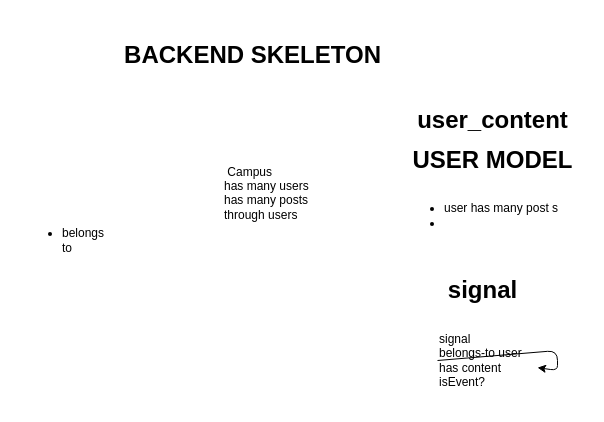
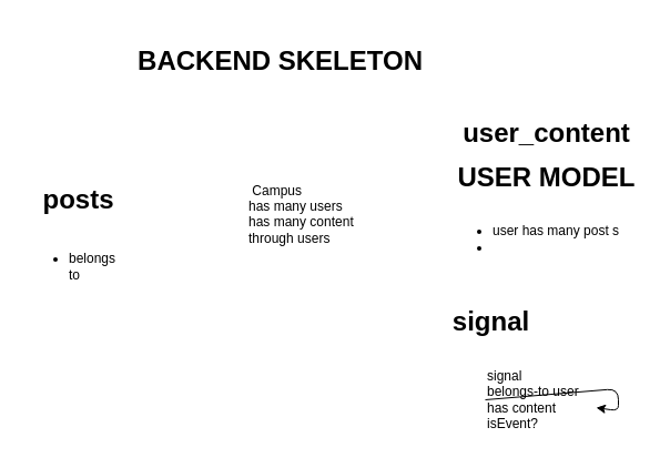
+ <mxCell id="5" value="posts&lt;br&gt;" style="text;strokeColor=none;fillColor=none;html=1;fontSize=24;fontStyle=1;verticalAlign=middle;align=center;" vertex="1" parent="1"><mxGeometry x="20" y="160" width="100" height="40" as="geometry" /></mxCell>
- <mxCell id="6" value="&amp;nbsp;Campus&lt;br&gt;has many users&lt;br&gt;has many posts through users&lt;br&gt;&amp;nbsp;" style="text;strokeColor=none;fillColor=none;html=1;whiteSpace=wrap;verticalAlign=middle;overflow=hidden;" vertex="1" parent="1"><mxGeometry x="222" y="160" width="100" height="80" as="geometry" /></mxCell>
+ <mxCell id="6" value="&amp;nbsp;Campus&lt;br&gt;has many users&lt;br&gt;has many content through users&lt;br&gt;&amp;nbsp;" style="text;strokeColor=none;fillColor=none;html=1;whiteSpace=wrap;verticalAlign=middle;overflow=hidden;" vertex="1" parent="1"><mxGeometry x="222" y="160" width="100" height="80" as="geometry" /></mxCell>
- <mxCell id="8" value="signal" style="text;strokeColor=none;fillColor=none;html=1;fontSize=24;fontStyle=1;verticalAlign=middle;align=center;" vertex="1" parent="1"><mxGeometry x="432" y="270" width="100" height="40" as="geometry" /></mxCell>
+ <mxCell id="8" value="signal" style="text;strokeColor=none;fillColor=none;html=1;fontSize=24;fontStyle=1;verticalAlign=middle;align=center;" vertex="1" parent="1"><mxGeometry x="392" y="270" width="100" height="40" as="geometry" /></mxCell>
